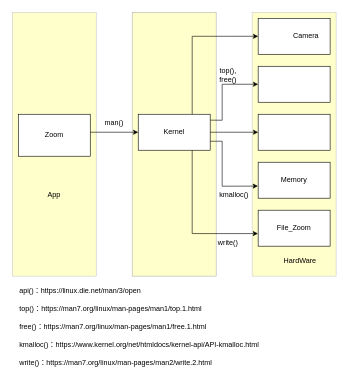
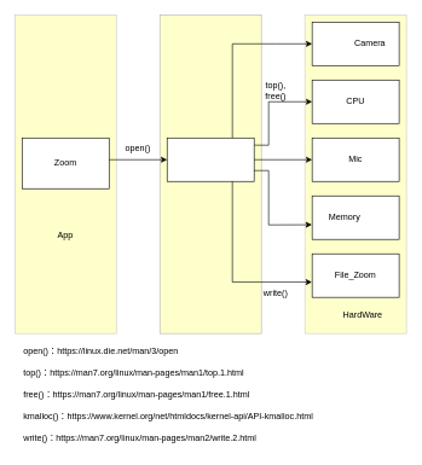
+ <mxCell id="15" value="CPU" style="text;html=1;strokeColor=none;fillColor=none;align=center;verticalAlign=middle;whiteSpace=wrap;rounded=0;" parent="1" vertex="1"><mxGeometry x="460" y="125" width="60" height="30" as="geometry" /></mxCell>
- <mxCell id="28" value="man()" style="text;html=1;strokeColor=none;fillColor=none;align=center;verticalAlign=middle;whiteSpace=wrap;rounded=0;" parent="1" vertex="1"><mxGeometry x="160" y="190" width="60" height="30" as="geometry" /></mxCell>
+ <mxCell id="28" value="open()" style="text;html=1;strokeColor=none;fillColor=none;align=center;verticalAlign=middle;whiteSpace=wrap;rounded=0;" parent="1" vertex="1"><mxGeometry x="160" y="190" width="60" height="30" as="geometry" /></mxCell>
- <mxCell id="13" value="Kernel" style="text;html=1;strokeColor=none;fillColor=none;align=center;verticalAlign=middle;whiteSpace=wrap;rounded=0;" parent="1" vertex="1"><mxGeometry x="260" y="205" width="60" height="30" as="geometry" /></mxCell>
+ <mxCell id="16" value="Mic" style="text;html=1;strokeColor=none;fillColor=none;align=center;verticalAlign=middle;whiteSpace=wrap;rounded=0;" parent="1" vertex="1"><mxGeometry x="460" y="205" width="60" height="30" as="geometry" /></mxCell>
- <mxCell id="17" value="Memory" style="text;html=1;strokeColor=none;fillColor=none;align=center;verticalAlign=middle;whiteSpace=wrap;rounded=0;" parent="1" vertex="1"><mxGeometry x="460" y="285" width="60" height="30" as="geometry" /></mxCell>
+ <mxCell id="17" value="Memory" style="text;html=1;strokeColor=none;fillColor=none;align=center;verticalAlign=middle;whiteSpace=wrap;rounded=0;" parent="1" vertex="1"><mxGeometry x="445" y="285" width="60" height="30" as="geometry" /></mxCell>
- <mxCell id="25" value="kmalloc()" style="text;html=1;strokeColor=none;fillColor=none;align=center;verticalAlign=middle;whiteSpace=wrap;rounded=0;" parent="1" vertex="1"><mxGeometry x="360" y="310" width="60" height="30" as="geometry" /></mxCell>
- <mxCell id="31" value="api()：https://linux.die.net/man/3/open" style="text;whiteSpace=wrap;html=1;" parent="1" vertex="1"><mxGeometry x="30" y="470" width="243" height="30" as="geometry" /></mxCell>
+ <mxCell id="31" value="open()：https://linux.die.net/man/3/open" style="text;whiteSpace=wrap;html=1;" parent="1" vertex="1"><mxGeometry x="30" y="470" width="243" height="30" as="geometry" /></mxCell>
